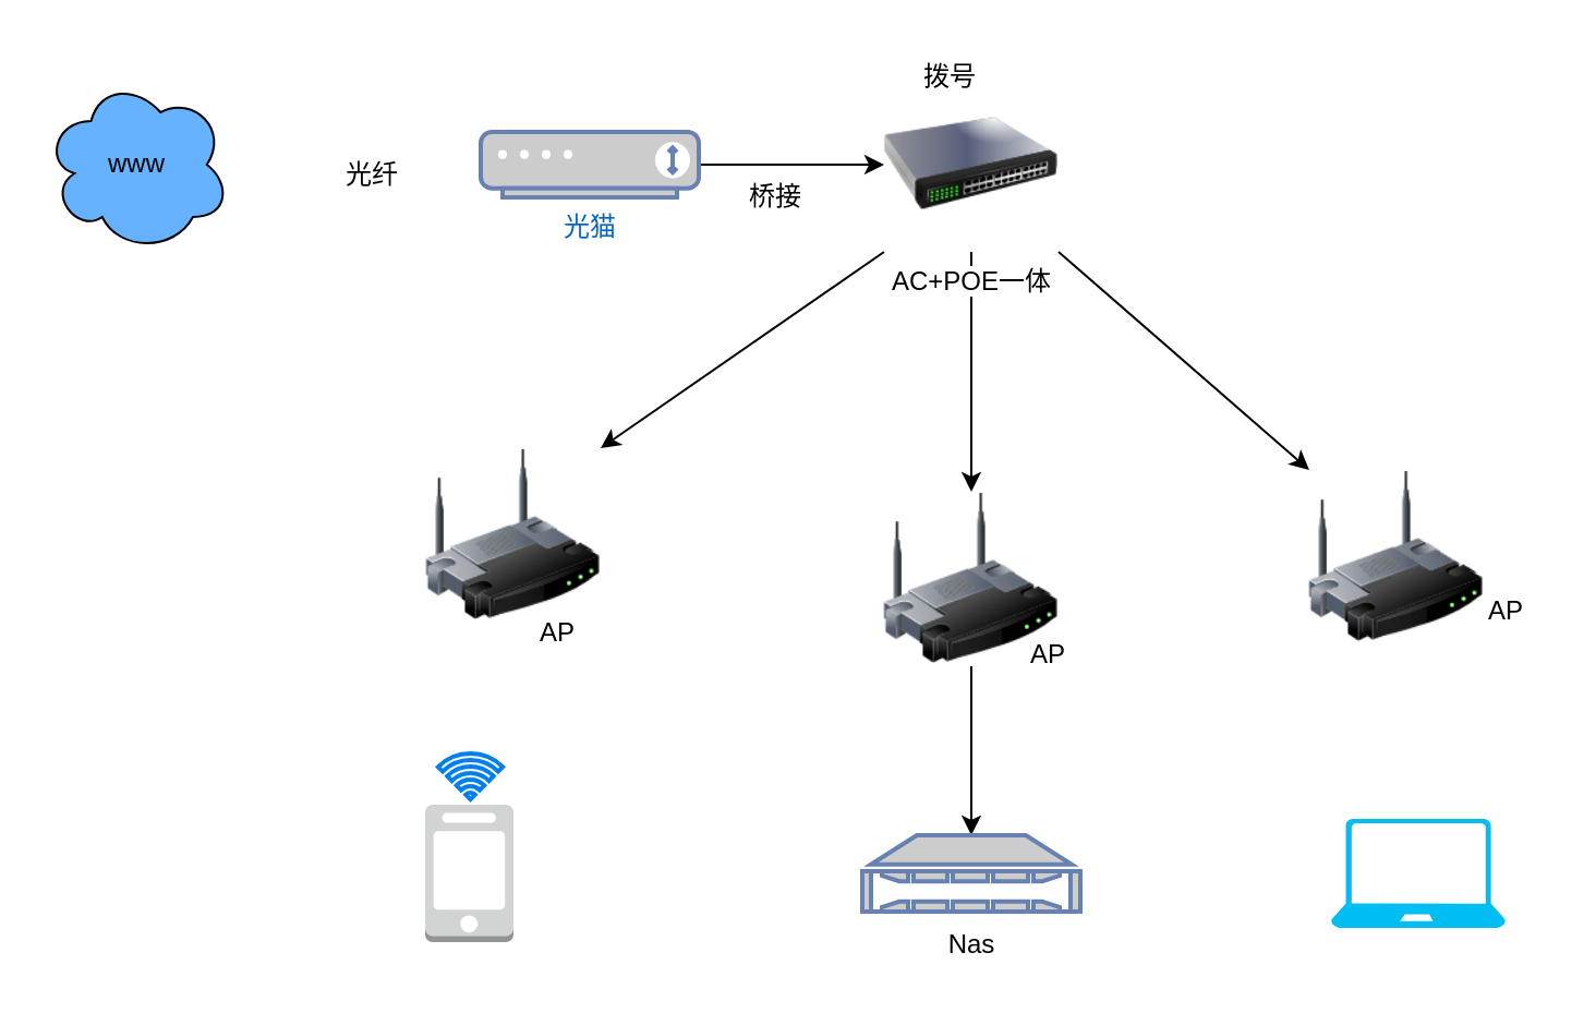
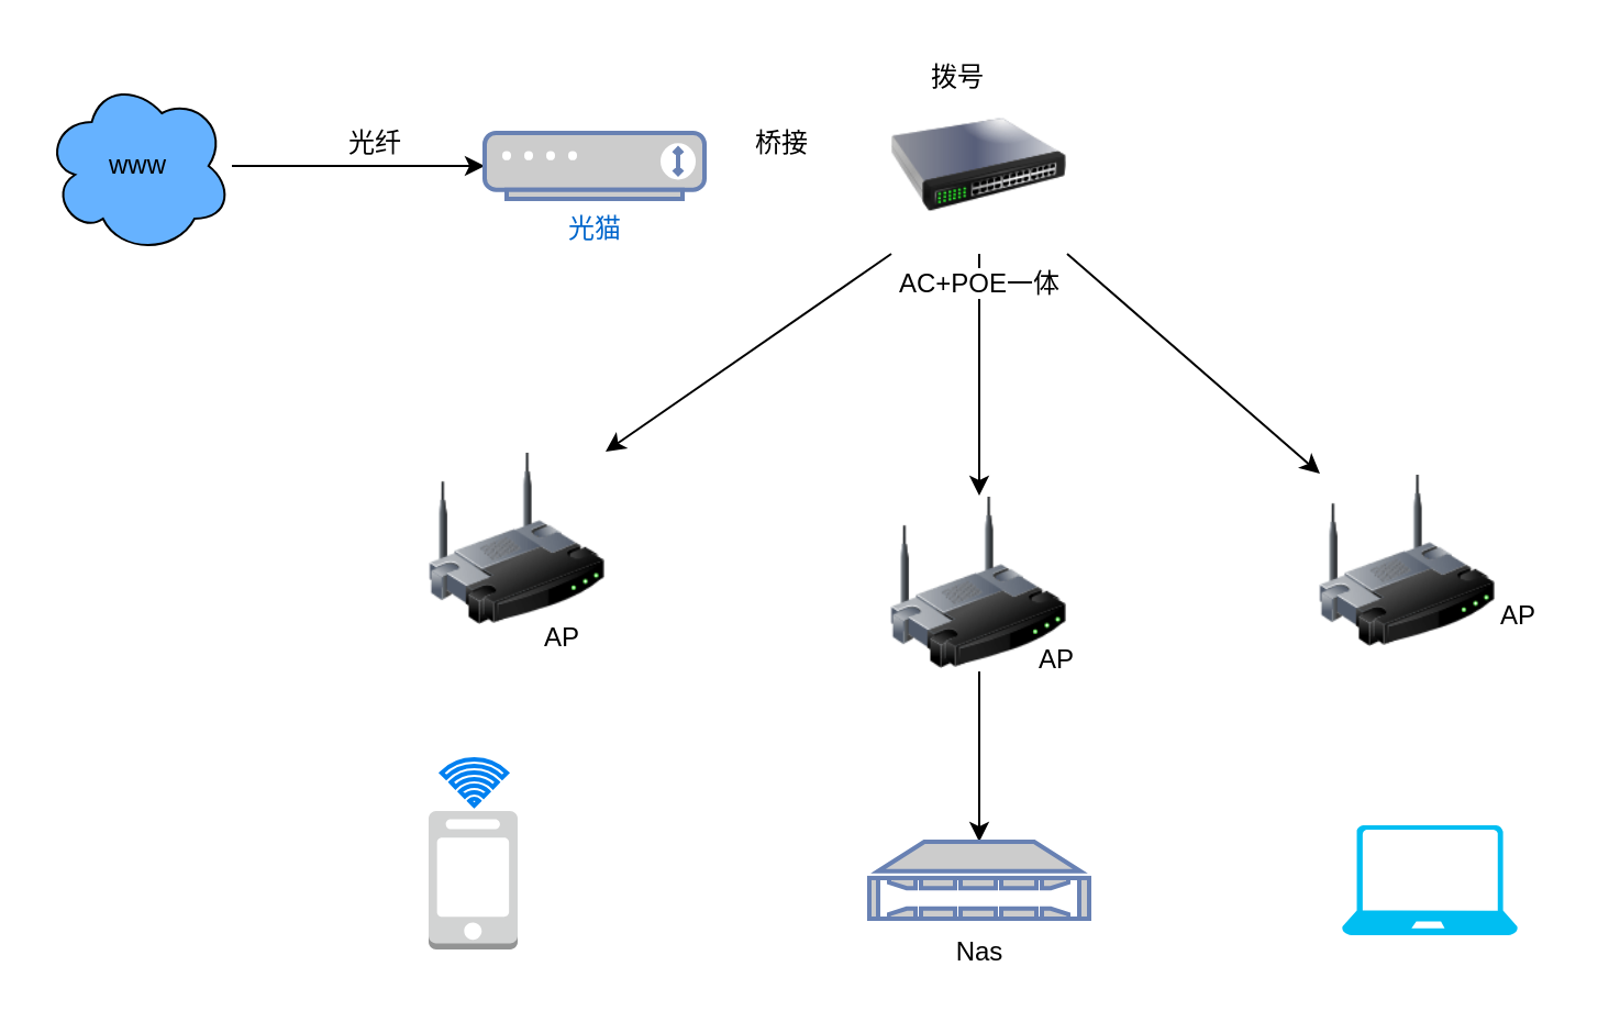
+ <mxCell id="2" style="edgeStyle=orthogonalEdgeStyle;rounded=0;orthogonalLoop=1;jettySize=auto;html=1;" parent="1" source="3" target="5" edge="1"><mxGeometry relative="1" as="geometry" /></mxCell>
- <mxCell id="4" style="edgeStyle=orthogonalEdgeStyle;rounded=0;orthogonalLoop=1;jettySize=auto;html=1;entryX=0;entryY=0.5;entryDx=0;entryDy=0;" parent="1" source="5" target="9" edge="1"><mxGeometry relative="1" as="geometry" /></mxCell>
- <mxCell id="17" value="光纤" style="text;html=1;align=center;verticalAlign=middle;resizable=0;points=[];autosize=1;strokeColor=none;fillColor=none;" parent="1" vertex="1"><mxGeometry x="145" y="65" width="50" height="30" as="geometry" /></mxCell>
+ <mxCell id="17" value="光纤" style="text;html=1;align=center;verticalAlign=middle;resizable=0;points=[];autosize=1;strokeColor=none;fillColor=none;" parent="1" vertex="1"><mxGeometry x="145" y="50" width="50" height="30" as="geometry" /></mxCell>
- <mxCell id="10" value="桥接" style="text;html=1;align=center;verticalAlign=middle;resizable=0;points=[];autosize=1;strokeColor=none;fillColor=none;" parent="1" vertex="1"><mxGeometry x="330" y="75" width="50" height="30" as="geometry" /></mxCell>
+ <mxCell id="10" value="桥接" style="text;html=1;align=center;verticalAlign=middle;resizable=0;points=[];autosize=1;strokeColor=none;fillColor=none;" parent="1" vertex="1"><mxGeometry x="330" y="50" width="50" height="30" as="geometry" /></mxCell>
